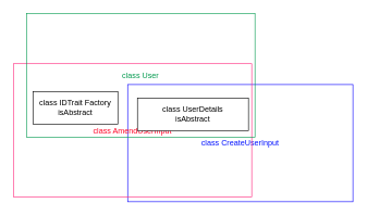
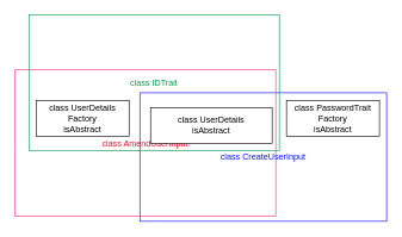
- <mxCell id="4" value="class User" style="rounded=0;whiteSpace=wrap;html=1;fillColor=none;strokeColor=#00994D;fontColor=#00994D;" parent="1" vertex="1"><mxGeometry x="40" y="20" width="350" height="190" as="geometry" /></mxCell>
+ <mxCell id="4" value="class IDTrait" style="rounded=0;whiteSpace=wrap;html=1;fillColor=none;strokeColor=#00994D;fontColor=#00994D;" parent="1" vertex="1"><mxGeometry x="40" y="20" width="350" height="190" as="geometry" /></mxCell>
- <mxCell id="5" value="class IDTrait Factory&lt;br&gt;isAbstract" style="rounded=0;whiteSpace=wrap;html=1;" parent="1" vertex="1"><mxGeometry x="50" y="140" width="130" height="50" as="geometry" /></mxCell>
+ <mxCell id="5" value="class UserDetails Factory&lt;br&gt;isAbstract" style="rounded=0;whiteSpace=wrap;html=1;" parent="1" vertex="1"><mxGeometry x="50" y="140" width="130" height="50" as="geometry" /></mxCell>
+ <mxCell id="7" value="class PasswordTrait Factory&lt;br&gt;isAbstract" style="rounded=0;whiteSpace=wrap;html=1;" parent="1" vertex="1"><mxGeometry x="400" y="140" width="130" height="50" as="geometry" /></mxCell>
